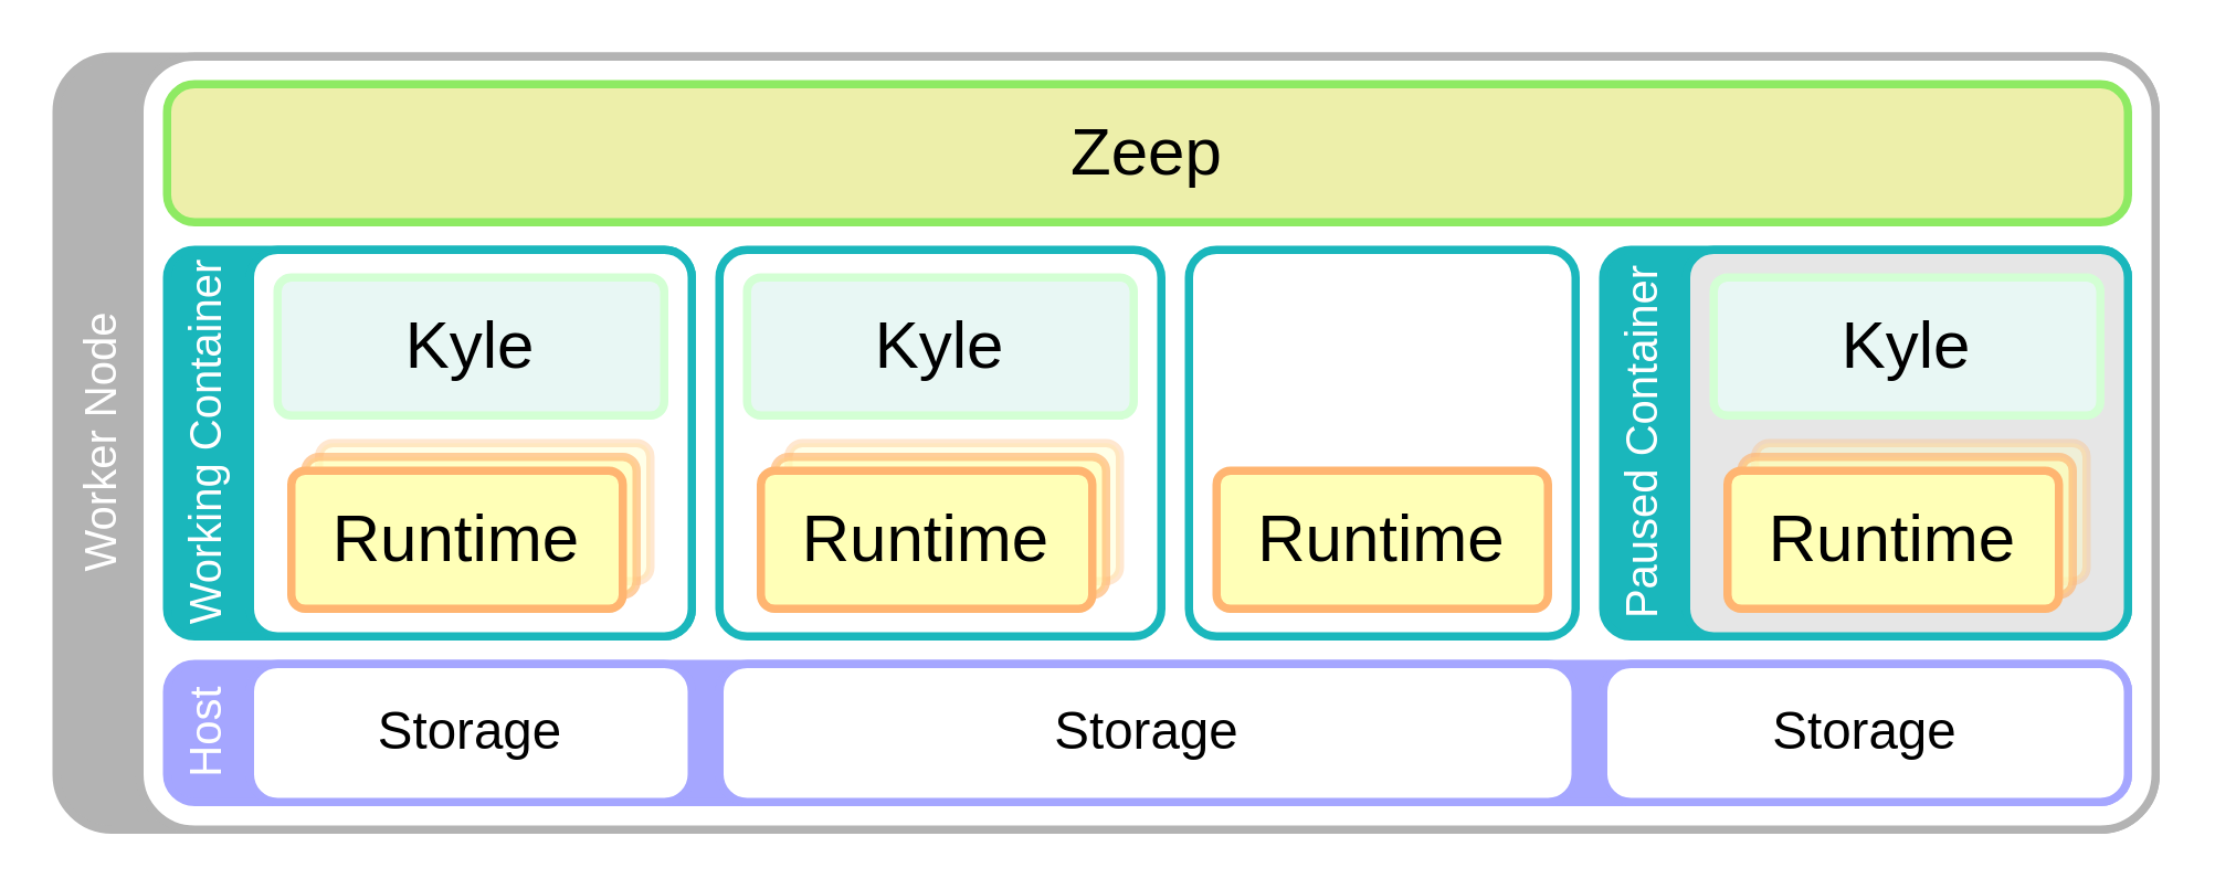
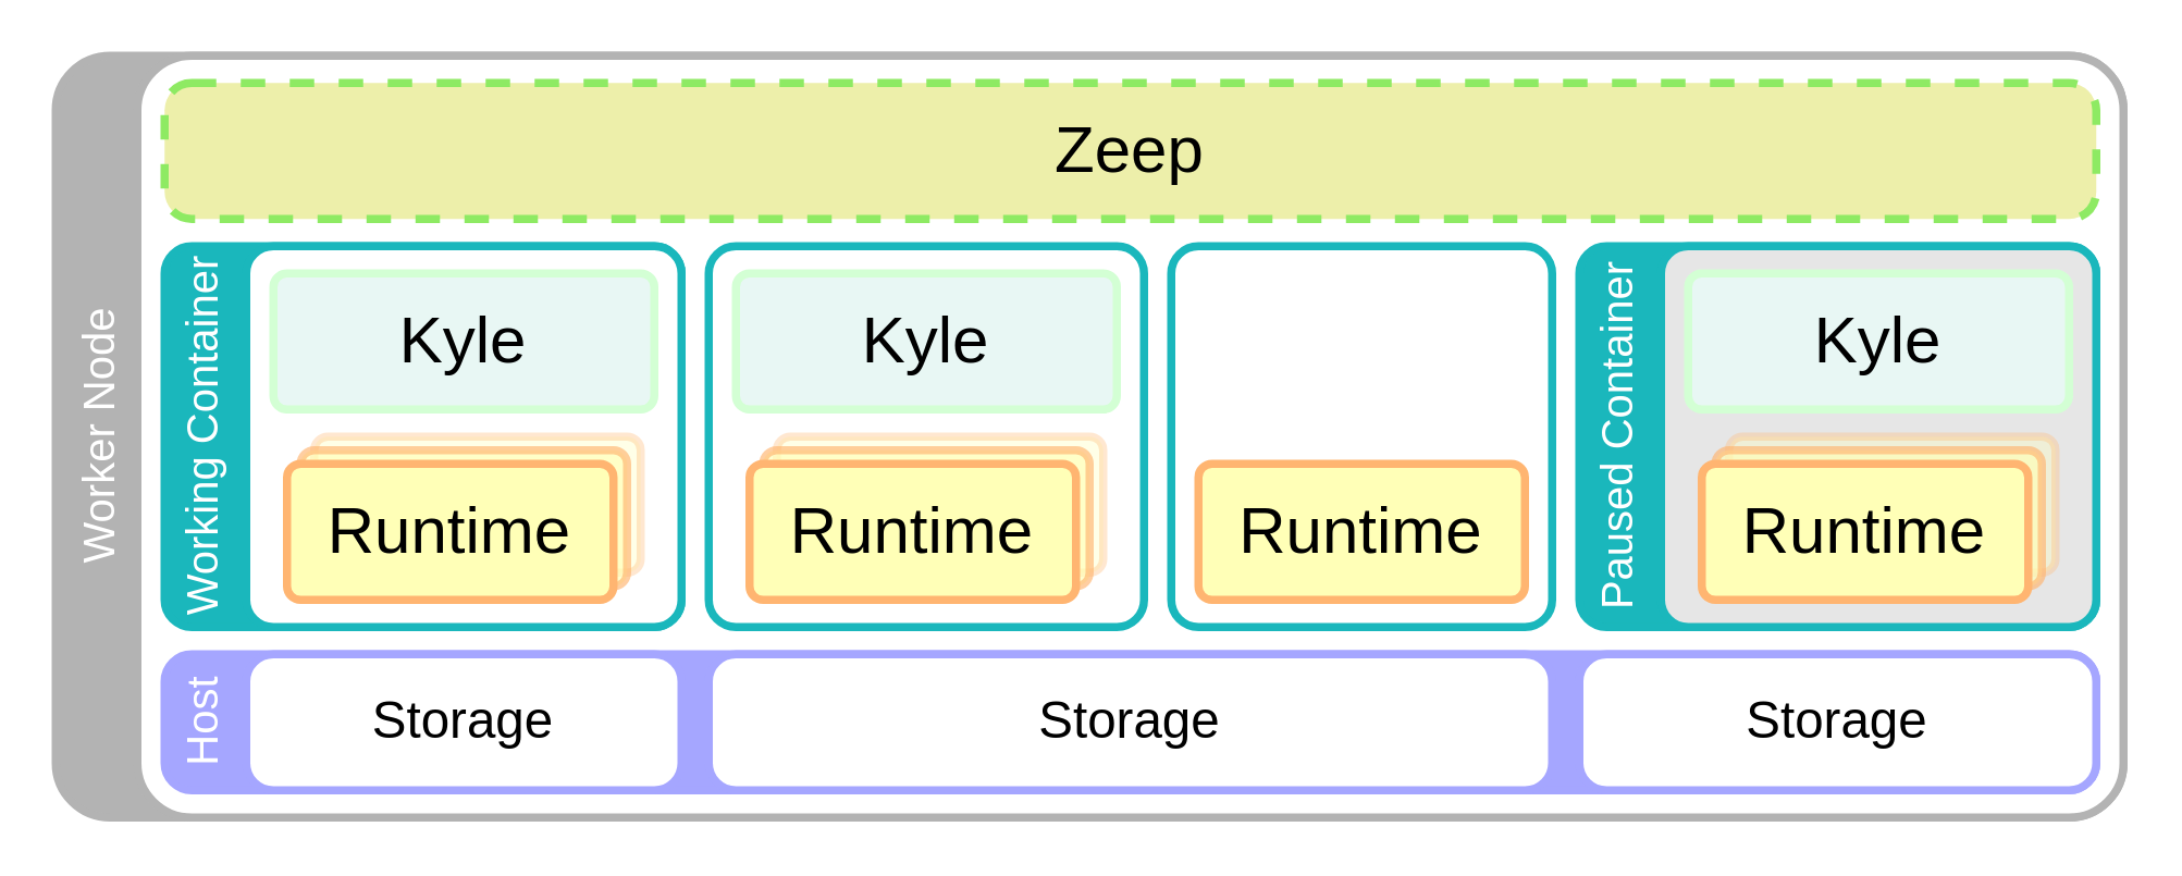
- <mxCell id="8" value="&lt;font style=&quot;font-size: 24px&quot;&gt;Zeep&lt;/font&gt;" style="rounded=1;whiteSpace=wrap;html=1;absoluteArcSize=1;strokeColor=#8eea63;strokeWidth=3;fillColor=#edefaa;fontStyle=0;fontSize=24;fontFamily=Helvetica;arcSize=20;fontColor=#000000;" vertex="1" parent="5"><mxGeometry x="60" y="30" width="710" height="50" as="geometry" /></mxCell>
+ <mxCell id="8" value="&lt;font style=&quot;font-size: 24px&quot;&gt;Zeep&lt;/font&gt;" style="rounded=1;whiteSpace=wrap;html=1;absoluteArcSize=1;strokeColor=#8eea63;strokeWidth=3;fillColor=#edefaa;fontStyle=0;fontSize=24;fontFamily=Helvetica;arcSize=20;fontColor=#000000;dashed=1;" vertex="1" parent="5"><mxGeometry x="60" y="30" width="710" height="50" as="geometry" /></mxCell>
